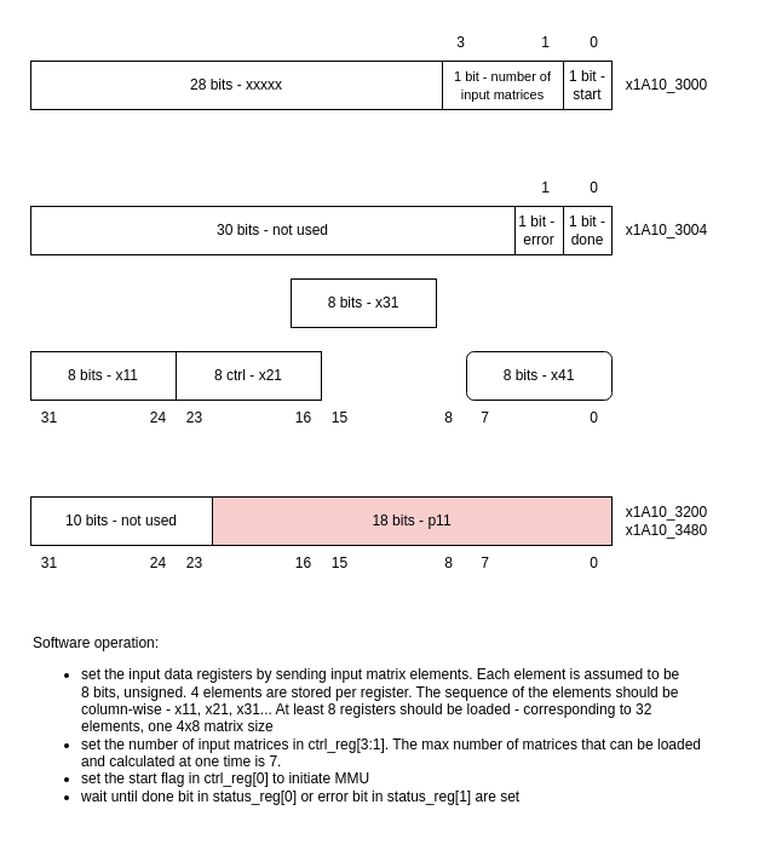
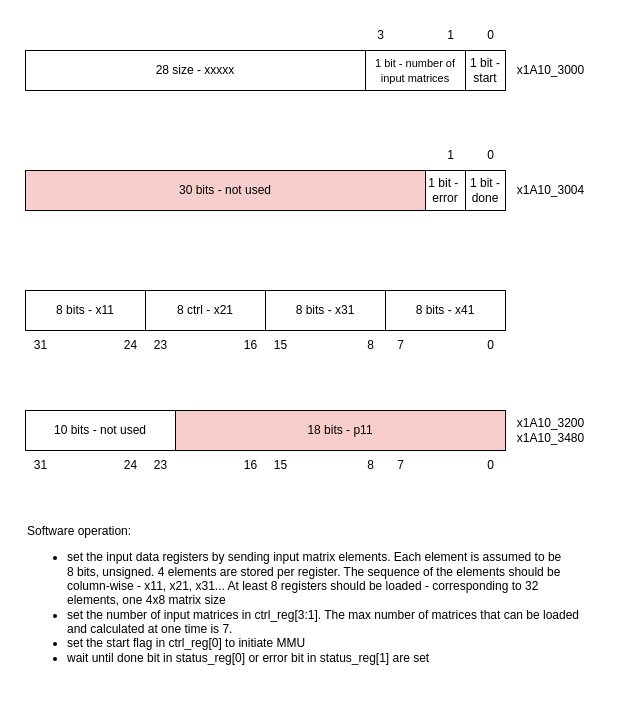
- <mxCell id="6" value="28 bits - xxxxx" style="rounded=0;whiteSpace=wrap;html=1;" vertex="1" parent="1"><mxGeometry x="25" y="50" width="340" height="40" as="geometry" /></mxCell>
+ <mxCell id="6" value="28 size - xxxxx" style="rounded=0;whiteSpace=wrap;html=1;" vertex="1" parent="1"><mxGeometry x="25" y="50" width="340" height="40" as="geometry" /></mxCell>
- <mxCell id="10" value="30 bits - not used" style="rounded=0;whiteSpace=wrap;html=1;" vertex="1" parent="1"><mxGeometry x="25" y="170" width="400" height="40" as="geometry" /></mxCell>
+ <mxCell id="10" value="30 bits - not used" style="rounded=0;whiteSpace=wrap;html=1;fillColor=#f8cecc;" vertex="1" parent="1"><mxGeometry x="25" y="170" width="400" height="40" as="geometry" /></mxCell>
- <mxCell id="4" value="8 bits - x31" style="rounded=0;whiteSpace=wrap;html=1;" vertex="1" parent="1"><mxGeometry x="240" y="230" width="120" height="40" as="geometry" /></mxCell>
+ <mxCell id="4" value="8 bits - x31" style="rounded=0;whiteSpace=wrap;html=1;" vertex="1" parent="1"><mxGeometry x="265" y="290" width="120" height="40" as="geometry" /></mxCell>
- <mxCell id="5" value="8 bits - x41" style="whiteSpace=wrap;html=1;rounded=1;" vertex="1" parent="1"><mxGeometry x="385" y="290" width="120" height="40" as="geometry" /></mxCell>
+ <mxCell id="5" value="8 bits - x41" style="rounded=0;whiteSpace=wrap;html=1;" vertex="1" parent="1"><mxGeometry x="385" y="290" width="120" height="40" as="geometry" /></mxCell>
